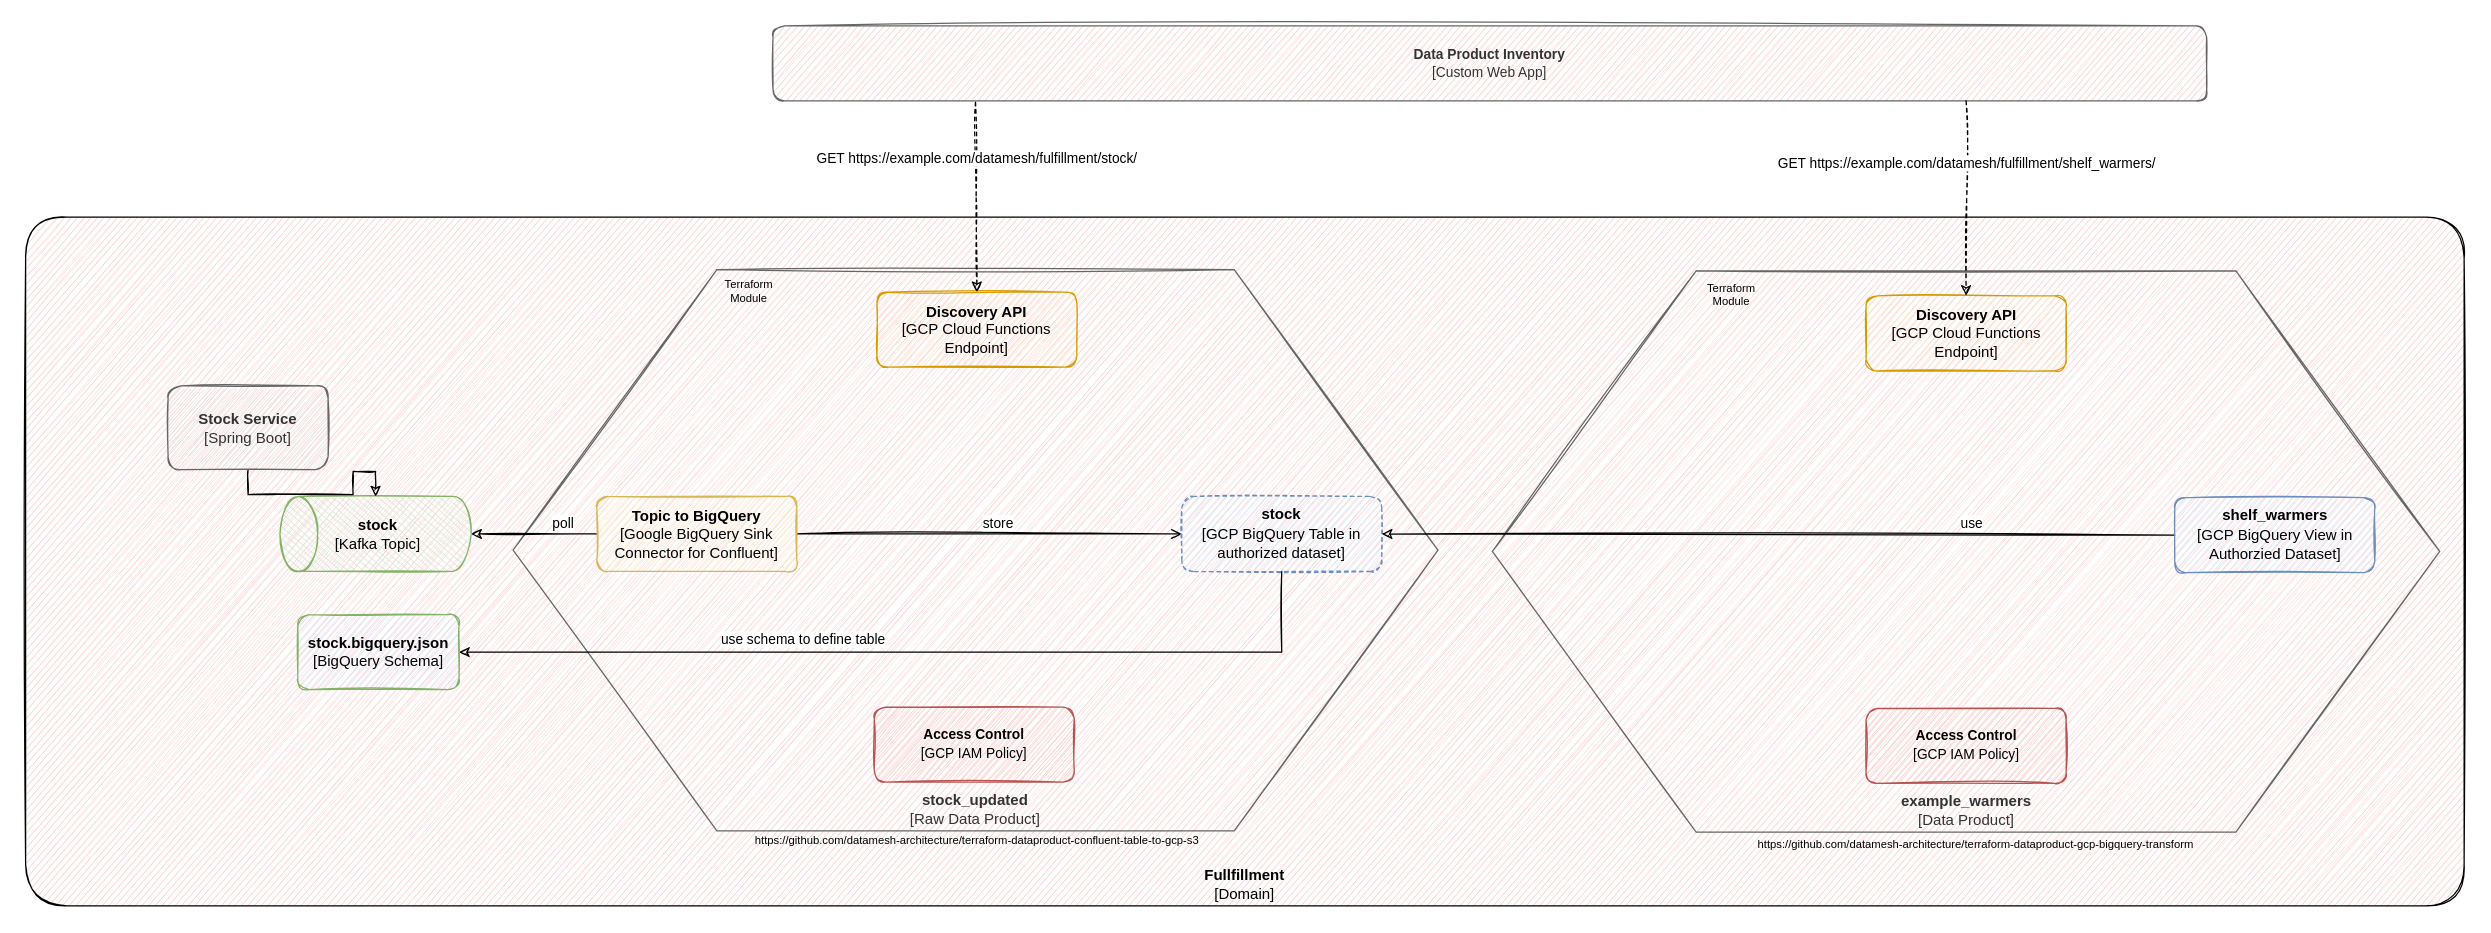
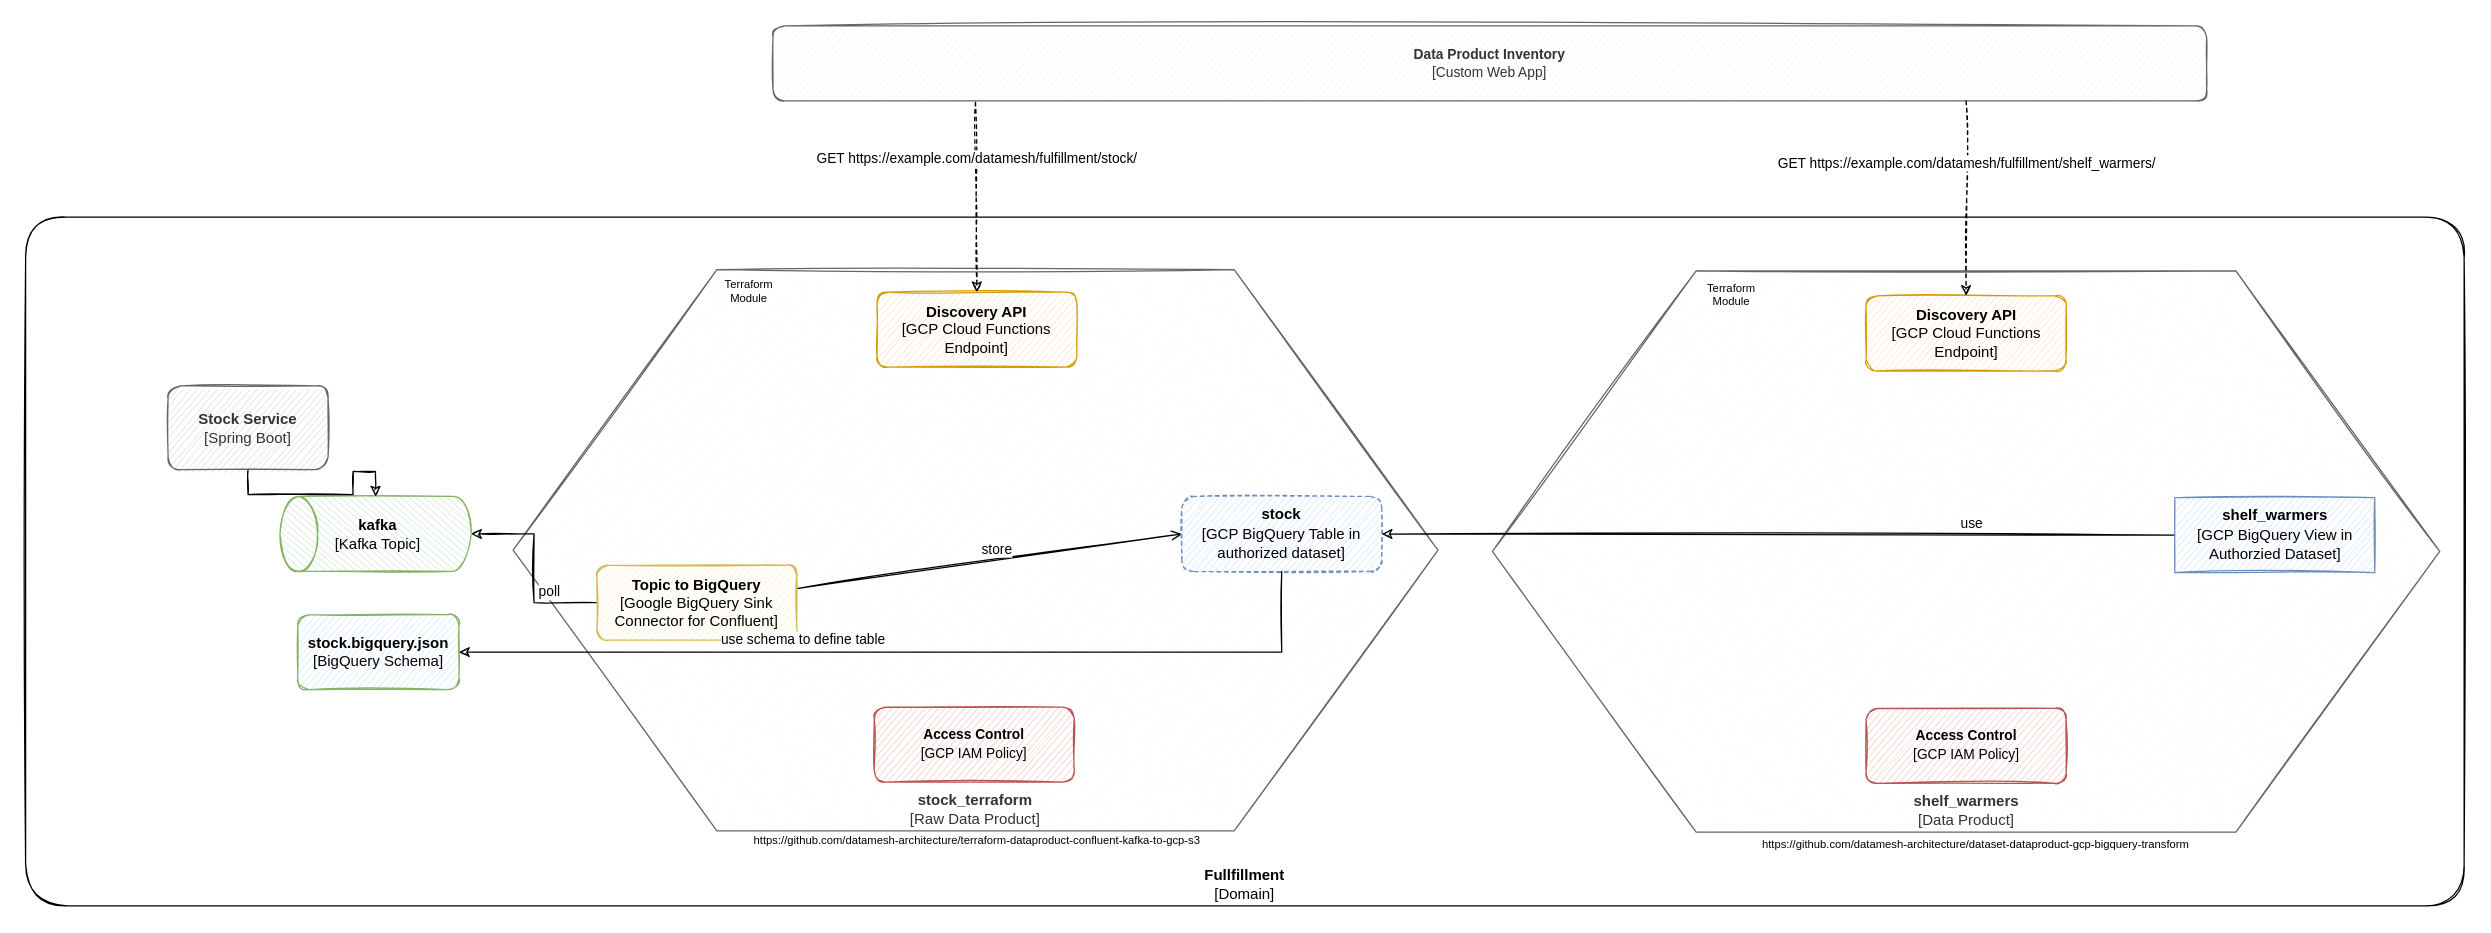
- <mxCell id="18" value="&lt;b&gt;Data Product Inventory&lt;br&gt;&lt;/b&gt;[Custom Web App]" style="rounded=1;whiteSpace=wrap;html=1;fontFamily=Helvetica;fontSize=11;sketch=1;fillColor=#f8cecc;fontColor=#333333;strokeColor=#666666;" parent="1" vertex="1"><mxGeometry x="618" y="20" width="1147" height="60" as="geometry" /></mxCell>
+ <mxCell id="18" value="&lt;b&gt;Data Product Inventory&lt;br&gt;&lt;/b&gt;[Custom Web App]" style="rounded=1;whiteSpace=wrap;html=1;fontFamily=Helvetica;fontSize=11;sketch=1;fillColor=#f5f5f5;fontColor=#333333;strokeColor=#666666;" parent="1" vertex="1"><mxGeometry x="618" y="20" width="1147" height="60" as="geometry" /></mxCell>
- <mxCell id="8" value="&lt;b&gt;stock&lt;/b&gt;&lt;br&gt;[Kafka Topic]" style="text;html=1;strokeColor=none;fillColor=none;align=center;verticalAlign=middle;whiteSpace=wrap;rounded=0;sketch=1;" parent="1" vertex="1"><mxGeometry x="253.25" y="411.5" width="98" height="30" as="geometry" /></mxCell>
+ <mxCell id="8" value="&lt;b&gt;kafka&lt;/b&gt;&lt;br&gt;[Kafka Topic]" style="text;html=1;strokeColor=none;fillColor=none;align=center;verticalAlign=middle;whiteSpace=wrap;rounded=0;sketch=1;" parent="1" vertex="1"><mxGeometry x="253.25" y="411.5" width="98" height="30" as="geometry" /></mxCell>
- <mxCell id="11" value="&lt;b&gt;Topic to BigQuery&lt;br&gt;&lt;/b&gt;[Google BigQuery Sink Connector for Confluent]" style="rounded=1;whiteSpace=wrap;html=1;fillColor=#fff2cc;strokeColor=#d6b656;sketch=1;" parent="1" vertex="1"><mxGeometry x="477" y="396.5" width="160" height="60" as="geometry" /></mxCell>
+ <mxCell id="11" value="&lt;b&gt;Topic to BigQuery&lt;br&gt;&lt;/b&gt;[Google BigQuery Sink Connector for Confluent]" style="rounded=1;whiteSpace=wrap;html=1;fillColor=#fff2cc;strokeColor=#d6b656;sketch=1;" parent="1" vertex="1"><mxGeometry x="477" y="451.5" width="160" height="60" as="geometry" /></mxCell>
- <mxCell id="23" value="&lt;font face=&quot;Helvetica&quot; style=&quot;font-size: 12px;&quot;&gt;&lt;b style=&quot;font-size: 12px;&quot;&gt;shelf_warmers&lt;br style=&quot;font-size: 12px;&quot;&gt;&lt;/b&gt;[GCP BigQuery View in Authorzied Dataset]&lt;/font&gt;" style="rounded=1;whiteSpace=wrap;html=1;fontFamily=Courier New;fontSize=12;fillColor=#dae8fc;strokeColor=#6c8ebf;sketch=1;" parent="1" vertex="1"><mxGeometry x="1739.5" y="397.5" width="160" height="60" as="geometry" /></mxCell>
+ <mxCell id="23" value="&lt;font face=&quot;Helvetica&quot; style=&quot;font-size: 12px;&quot;&gt;&lt;b style=&quot;font-size: 12px;&quot;&gt;shelf_warmers&lt;br style=&quot;font-size: 12px;&quot;&gt;&lt;/b&gt;[GCP BigQuery View in Authorzied Dataset]&lt;/font&gt;" style="whiteSpace=wrap;html=1;fontFamily=Courier New;fontSize=12;fillColor=#dae8fc;strokeColor=#6c8ebf;sketch=1;rounded=0;" parent="1" vertex="1"><mxGeometry x="1739.5" y="397.5" width="160" height="60" as="geometry" /></mxCell>
- <mxCell id="4" value="&lt;b&gt;stock_updated&lt;/b&gt;&lt;br&gt;[Raw Data Product]" style="shape=hexagon;perimeter=hexagonPerimeter2;whiteSpace=wrap;html=1;fixedSize=1;rounded=0;glass=0;fontFamily=Helvetica;fontSize=12;size=163.059;verticalAlign=bottom;fillColor=#FCFCFC;fontColor=#333333;strokeColor=#666666;sketch=1;" parent="1" vertex="1"><mxGeometry x="410" y="215" width="740" height="449" as="geometry" /></mxCell>
+ <mxCell id="4" value="&lt;b&gt;stock_terraform&lt;/b&gt;&lt;br&gt;[Raw Data Product]" style="shape=hexagon;perimeter=hexagonPerimeter2;whiteSpace=wrap;html=1;fixedSize=1;rounded=0;glass=0;fontFamily=Helvetica;fontSize=12;size=163.059;verticalAlign=bottom;fillColor=#FCFCFC;fontColor=#333333;strokeColor=#666666;sketch=1;" parent="1" vertex="1"><mxGeometry x="410" y="215" width="740" height="449" as="geometry" /></mxCell>
- <mxCell id="3" value="&lt;b&gt;example_warmers&lt;/b&gt;&lt;br&gt;[Data Product]" style="shape=hexagon;perimeter=hexagonPerimeter2;whiteSpace=wrap;html=1;fixedSize=1;rounded=0;glass=0;fontFamily=Helvetica;fontSize=12;size=163.059;verticalAlign=bottom;fillColor=#FCFCFC;fontColor=#333333;strokeColor=#666666;sketch=1;" parent="1" vertex="1"><mxGeometry x="1193.5" y="216" width="758" height="449" as="geometry" /></mxCell>
+ <mxCell id="3" value="&lt;b&gt;shelf_warmers&lt;/b&gt;&lt;br&gt;[Data Product]" style="shape=hexagon;perimeter=hexagonPerimeter2;whiteSpace=wrap;html=1;fixedSize=1;rounded=0;glass=0;fontFamily=Helvetica;fontSize=12;size=163.059;verticalAlign=bottom;fillColor=#FCFCFC;fontColor=#333333;strokeColor=#666666;sketch=1;" parent="1" vertex="1"><mxGeometry x="1193.5" y="216" width="758" height="449" as="geometry" /></mxCell>
- <mxCell id="28" value="https://github.com/datamesh-architecture/terraform-dataproduct-confluent-table-to-gcp-s3" style="text;html=1;strokeColor=none;fillColor=none;align=center;verticalAlign=middle;whiteSpace=wrap;rounded=0;glass=0;fontFamily=Helvetica;fontSize=9;sketch=1;" parent="1" vertex="1"><mxGeometry x="571.62" y="657" width="419" height="30" as="geometry" /></mxCell>
+ <mxCell id="28" value="https://github.com/datamesh-architecture/terraform-dataproduct-confluent-kafka-to-gcp-s3" style="text;html=1;strokeColor=none;fillColor=none;align=center;verticalAlign=middle;whiteSpace=wrap;rounded=0;glass=0;fontFamily=Helvetica;fontSize=9;sketch=1;" parent="1" vertex="1"><mxGeometry x="571.62" y="657" width="419" height="30" as="geometry" /></mxCell>
- <mxCell id="29" value="https://github.com/datamesh-architecture/terraform-dataproduct-gcp-bigquery-transform" style="text;html=1;strokeColor=none;fillColor=none;align=center;verticalAlign=middle;whiteSpace=wrap;rounded=0;glass=0;fontFamily=Helvetica;fontSize=9;sketch=1;" parent="1" vertex="1"><mxGeometry x="1371" y="660" width="419" height="30" as="geometry" /></mxCell>
+ <mxCell id="29" value="https://github.com/datamesh-architecture/dataset-dataproduct-gcp-bigquery-transform" style="text;html=1;strokeColor=none;fillColor=none;align=center;verticalAlign=middle;whiteSpace=wrap;rounded=0;glass=0;fontFamily=Helvetica;fontSize=9;sketch=1;" parent="1" vertex="1"><mxGeometry x="1371" y="660" width="419" height="30" as="geometry" /></mxCell>
- <mxCell id="2" value="&lt;b&gt;Fullfillment&lt;/b&gt;&lt;br&gt;[Domain]" style="rounded=1;whiteSpace=wrap;html=1;verticalAlign=bottom;fontStyle=0;arcSize=6;sketch=1;fillColor=#f8cecc;" parent="1" vertex="1"><mxGeometry x="20" y="173" width="1951" height="551" as="geometry" /></mxCell>
+ <mxCell id="2" value="&lt;b&gt;Fullfillment&lt;/b&gt;&lt;br&gt;[Domain]" style="rounded=1;whiteSpace=wrap;html=1;verticalAlign=bottom;fontStyle=0;arcSize=6;sketch=1;" parent="1" vertex="1"><mxGeometry x="20" y="173" width="1951" height="551" as="geometry" /></mxCell>
